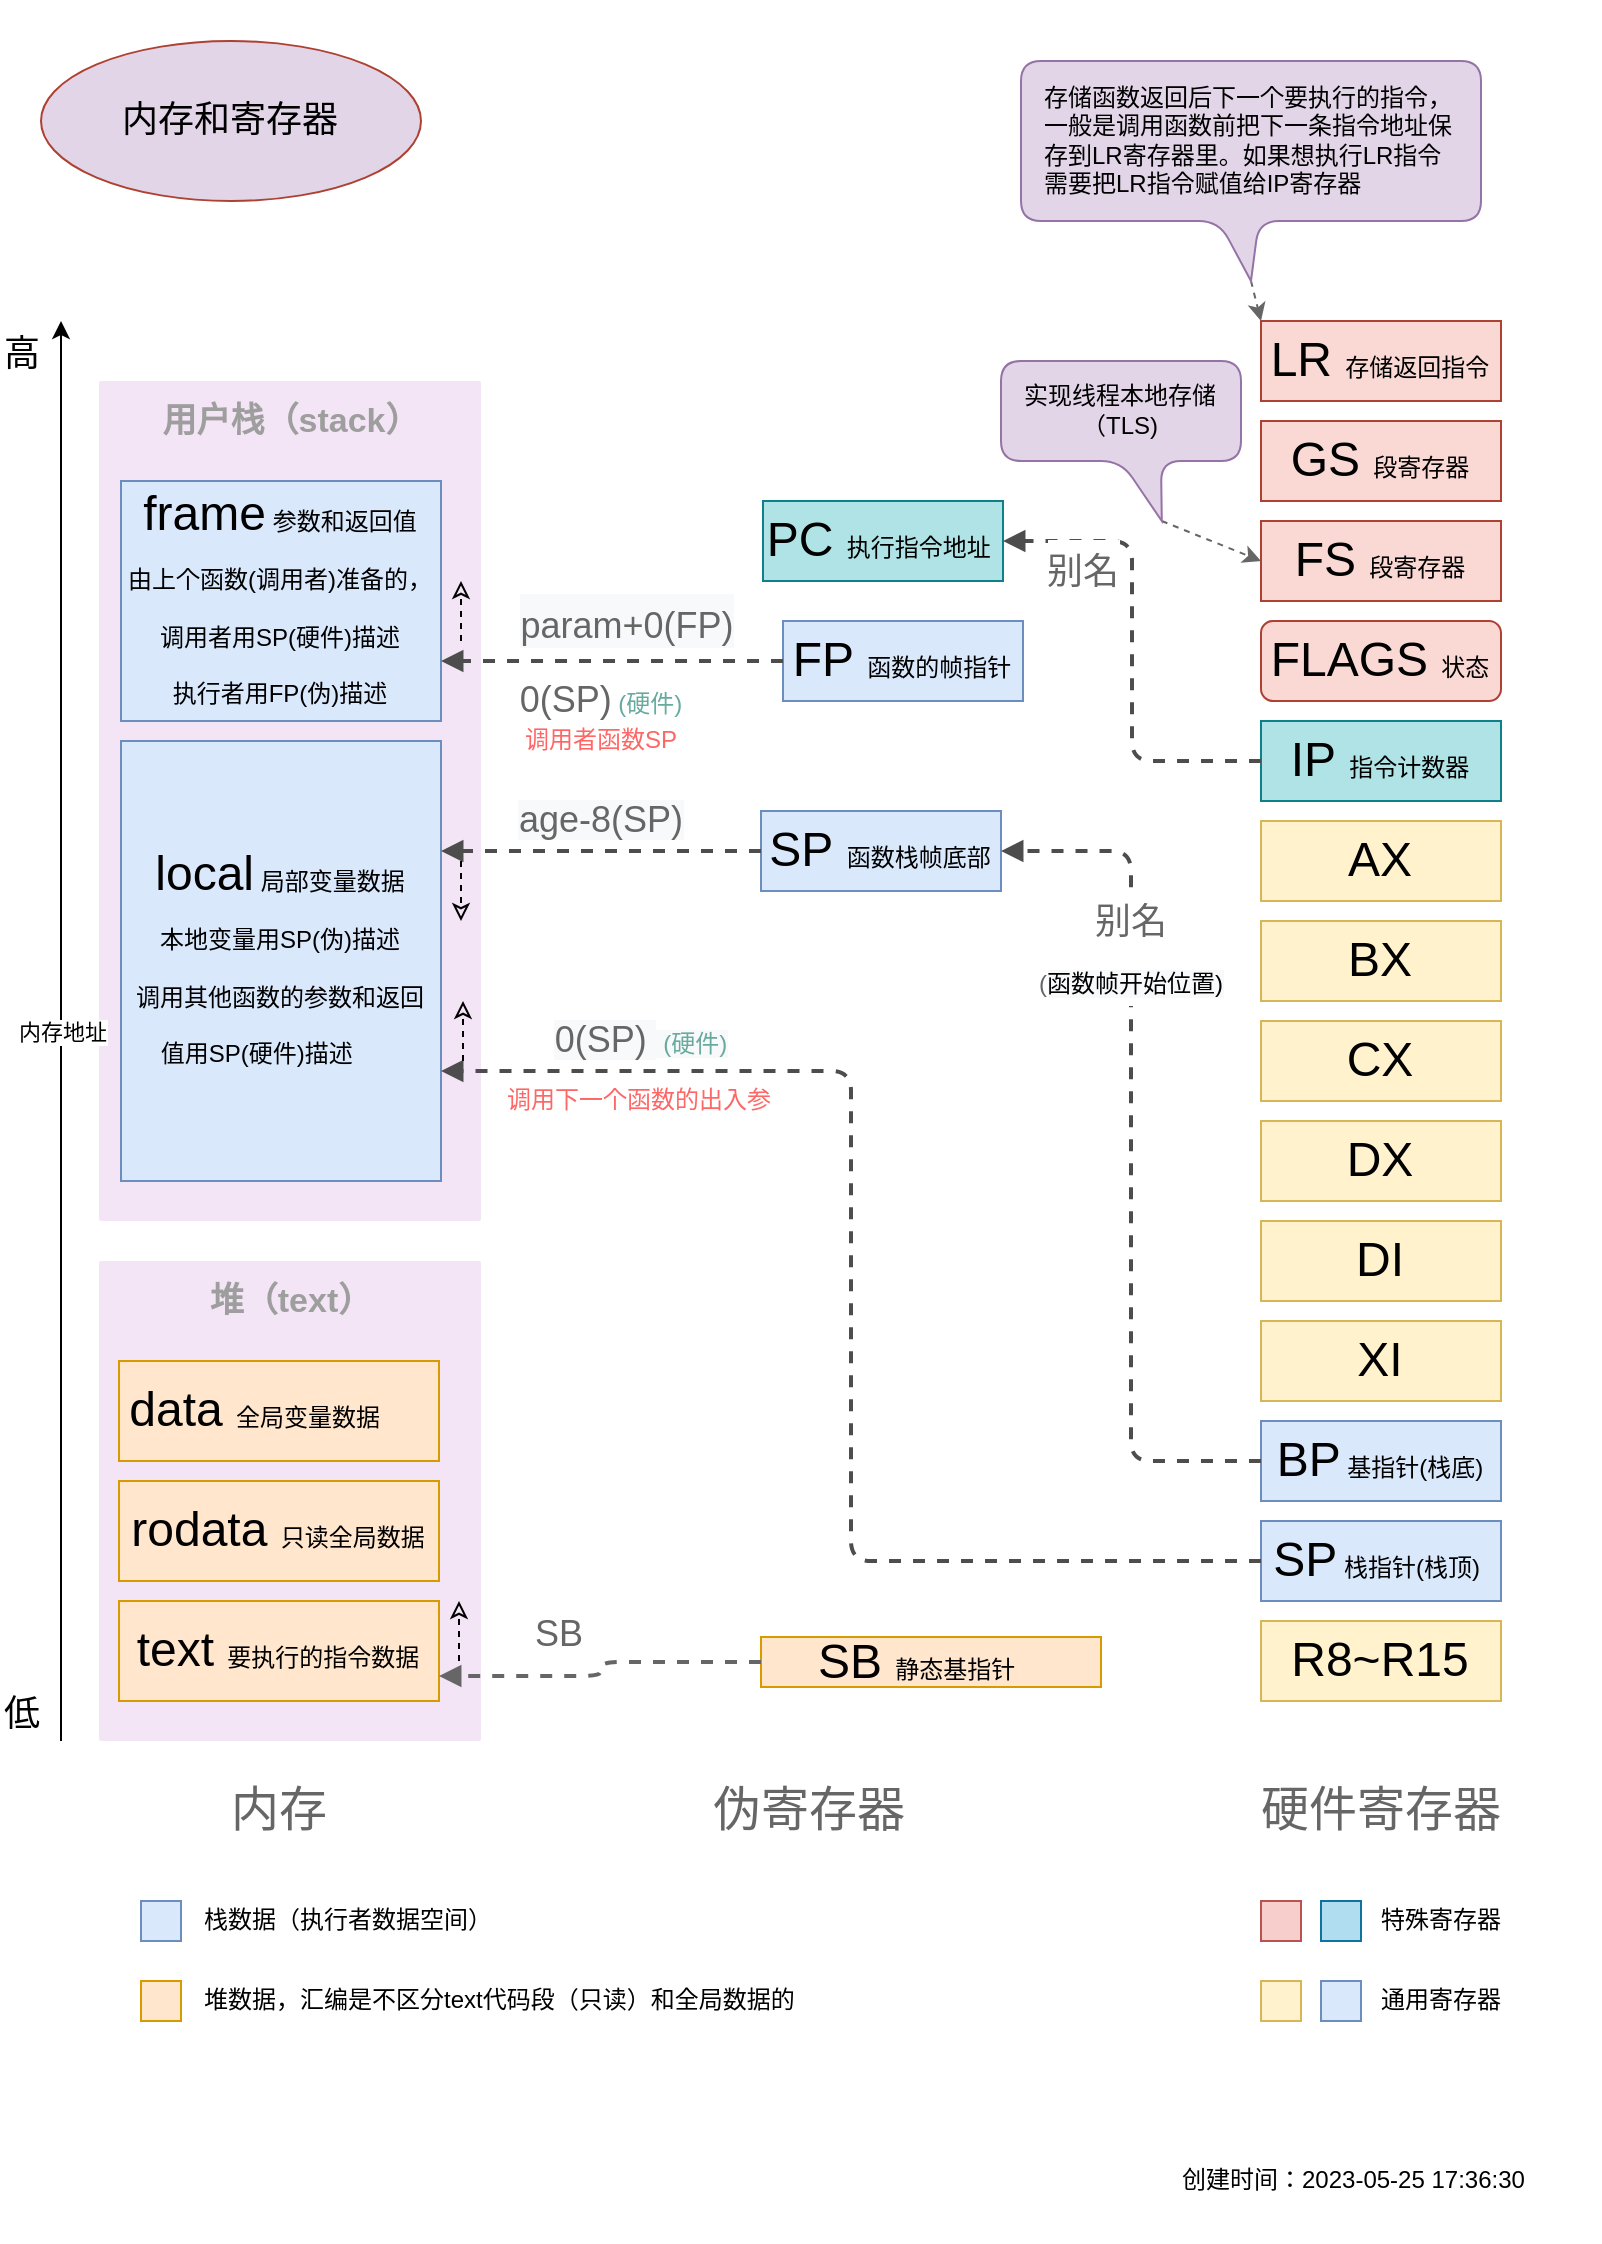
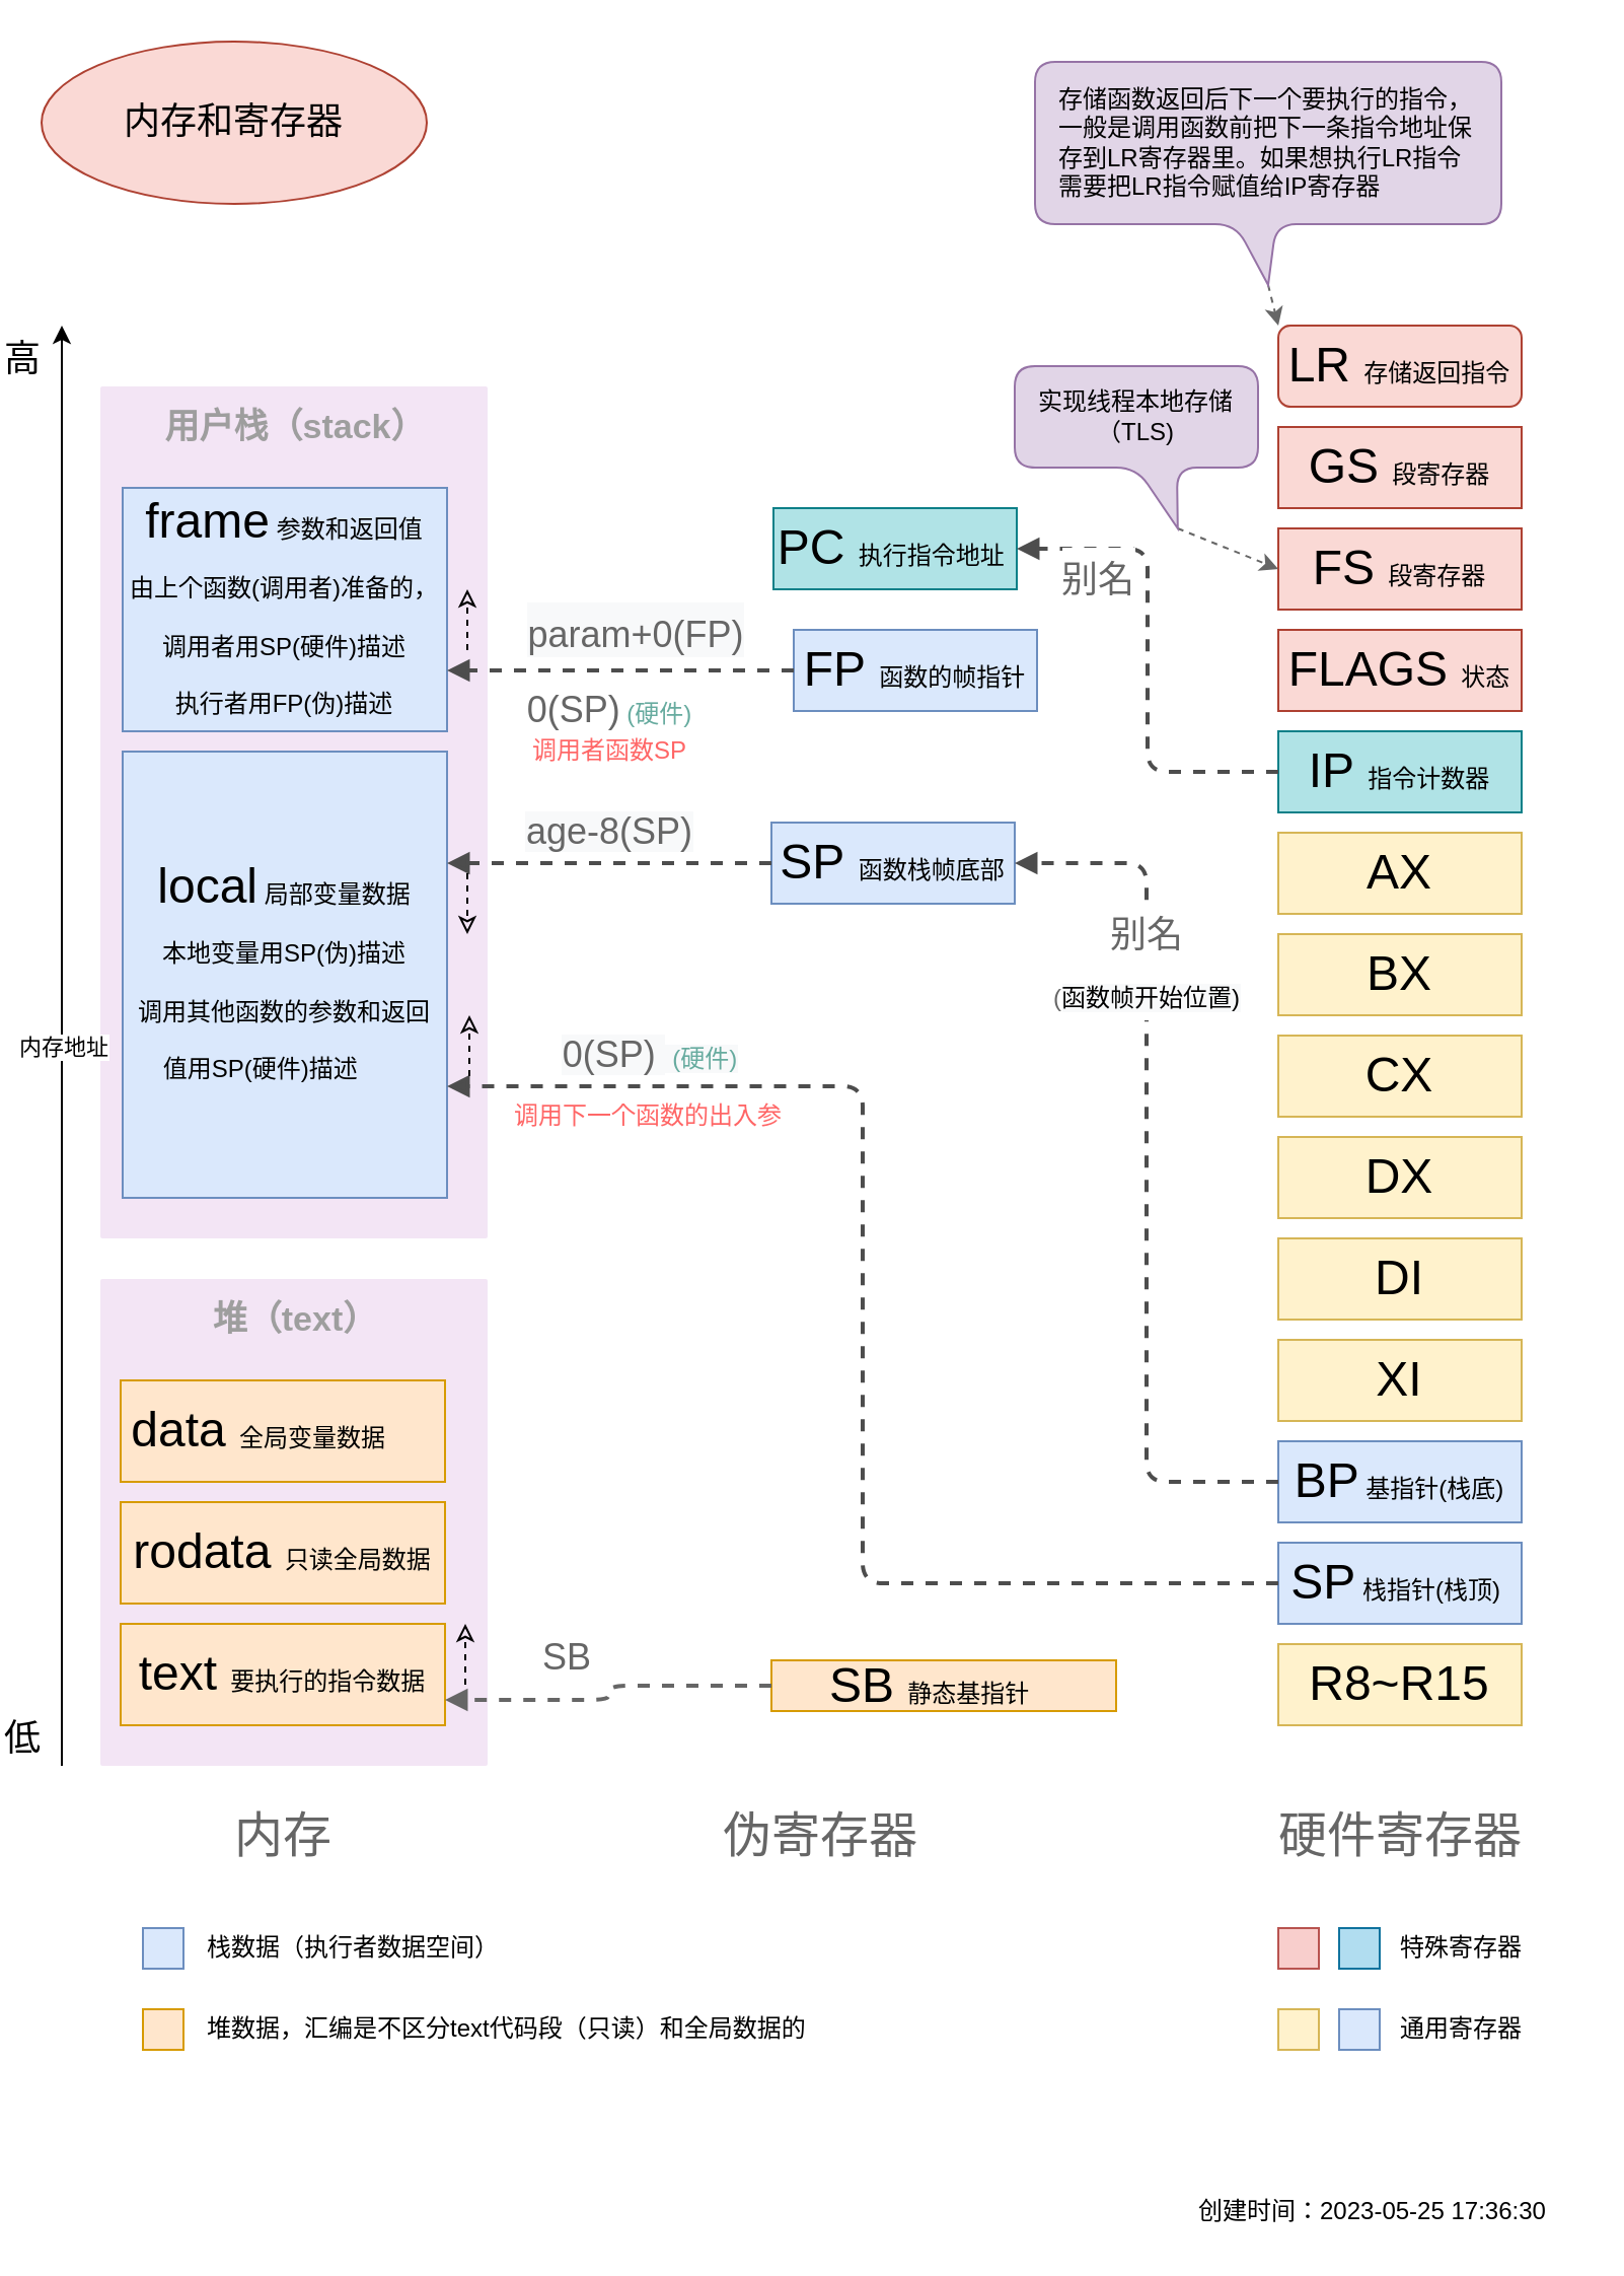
- <mxCell id="38" value="&lt;font style=&quot;font-size: 18px&quot;&gt;内存和寄存器&lt;/font&gt;" style="ellipse;whiteSpace=wrap;html=1;fillColor=#e1d5e7;strokeColor=#ae4132;" parent="1" vertex="1"><mxGeometry x="20" y="20" width="190" height="80" as="geometry" /></mxCell>
+ <mxCell id="38" value="&lt;font style=&quot;font-size: 18px&quot;&gt;内存和寄存器&lt;/font&gt;" style="ellipse;whiteSpace=wrap;html=1;fillColor=#fad9d5;strokeColor=#ae4132;" parent="1" vertex="1"><mxGeometry x="20" y="20" width="190" height="80" as="geometry" /></mxCell>
- <mxCell id="57" value="LR&amp;nbsp;&lt;font style=&quot;font-size: 12px&quot;&gt;存储返回指令&lt;/font&gt;" style="whiteSpace=wrap;html=1;fontSize=24;fillColor=#fad9d5;strokeColor=#ae4132;" parent="1" vertex="1"><mxGeometry x="630" y="160" width="120" height="40" as="geometry" /></mxCell>
+ <mxCell id="57" value="LR&amp;nbsp;&lt;font style=&quot;font-size: 12px&quot;&gt;存储返回指令&lt;/font&gt;" style="whiteSpace=wrap;html=1;fontSize=24;fillColor=#fad9d5;strokeColor=#ae4132;rounded=1;" parent="1" vertex="1"><mxGeometry x="630" y="160" width="120" height="40" as="geometry" /></mxCell>
- <mxCell id="5" value="FLAGS&amp;nbsp;&lt;font style=&quot;font-size: 12px&quot;&gt;状态&lt;/font&gt;" style="whiteSpace=wrap;html=1;fontSize=24;fillColor=#fad9d5;strokeColor=#ae4132;rounded=1;" parent="1" vertex="1"><mxGeometry x="630" y="310" width="120" height="40" as="geometry" /></mxCell>
+ <mxCell id="5" value="FLAGS&amp;nbsp;&lt;font style=&quot;font-size: 12px&quot;&gt;状态&lt;/font&gt;" style="whiteSpace=wrap;html=1;fontSize=24;fillColor=#fad9d5;strokeColor=#ae4132;" parent="1" vertex="1"><mxGeometry x="630" y="310" width="120" height="40" as="geometry" /></mxCell>
